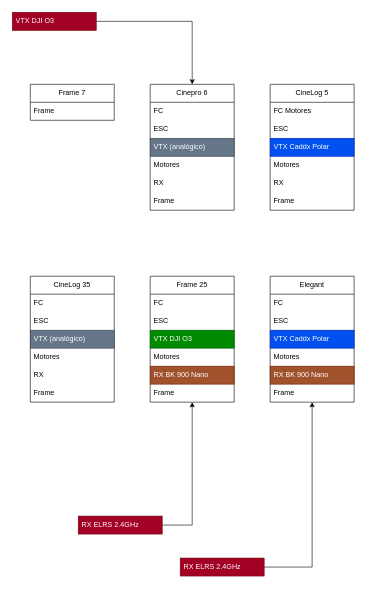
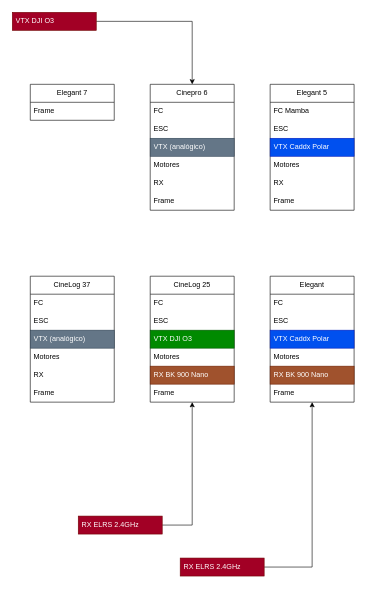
- <mxCell id="37" value="&lt;div&gt;Frame 7&lt;/div&gt;" style="swimlane;fontStyle=0;childLayout=stackLayout;horizontal=1;startSize=30;horizontalStack=0;resizeParent=1;resizeParentMax=0;resizeLast=0;collapsible=1;marginBottom=0;whiteSpace=wrap;html=1;" vertex="1" parent="1"><mxGeometry x="50" y="140" width="140" height="60" as="geometry" /></mxCell>
+ <mxCell id="37" value="&lt;div&gt;Elegant 7&lt;/div&gt;" style="swimlane;fontStyle=0;childLayout=stackLayout;horizontal=1;startSize=30;horizontalStack=0;resizeParent=1;resizeParentMax=0;resizeLast=0;collapsible=1;marginBottom=0;whiteSpace=wrap;html=1;" vertex="1" parent="1"><mxGeometry x="50" y="140" width="140" height="60" as="geometry" /></mxCell>
- <mxCell id="2" value="&lt;div&gt;CineLog 5&lt;/div&gt;" style="swimlane;fontStyle=0;childLayout=stackLayout;horizontal=1;startSize=30;horizontalStack=0;resizeParent=1;resizeParentMax=0;resizeLast=0;collapsible=1;marginBottom=0;whiteSpace=wrap;html=1;" vertex="1" parent="1"><mxGeometry x="450" y="140" width="140" height="210" as="geometry" /></mxCell>
+ <mxCell id="2" value="&lt;div&gt;Elegant 5&lt;/div&gt;" style="swimlane;fontStyle=0;childLayout=stackLayout;horizontal=1;startSize=30;horizontalStack=0;resizeParent=1;resizeParentMax=0;resizeLast=0;collapsible=1;marginBottom=0;whiteSpace=wrap;html=1;" vertex="1" parent="1"><mxGeometry x="450" y="140" width="140" height="210" as="geometry" /></mxCell>
- <mxCell id="3" value="FC Motores" style="text;strokeColor=none;fillColor=none;align=left;verticalAlign=middle;spacingLeft=4;spacingRight=4;overflow=hidden;points=[[0,0.5],[1,0.5]];portConstraint=eastwest;rotatable=0;whiteSpace=wrap;html=1;" vertex="1" parent="2"><mxGeometry y="30" width="140" height="30" as="geometry" /></mxCell>
+ <mxCell id="3" value="FC Mamba" style="text;strokeColor=none;fillColor=none;align=left;verticalAlign=middle;spacingLeft=4;spacingRight=4;overflow=hidden;points=[[0,0.5],[1,0.5]];portConstraint=eastwest;rotatable=0;whiteSpace=wrap;html=1;" vertex="1" parent="2"><mxGeometry y="30" width="140" height="30" as="geometry" /></mxCell>
- <mxCell id="23" value="CineLog 35" style="swimlane;fontStyle=0;childLayout=stackLayout;horizontal=1;startSize=30;horizontalStack=0;resizeParent=1;resizeParentMax=0;resizeLast=0;collapsible=1;marginBottom=0;whiteSpace=wrap;html=1;" vertex="1" parent="1"><mxGeometry x="50" y="460" width="140" height="210" as="geometry" /></mxCell>
+ <mxCell id="23" value="CineLog 37" style="swimlane;fontStyle=0;childLayout=stackLayout;horizontal=1;startSize=30;horizontalStack=0;resizeParent=1;resizeParentMax=0;resizeLast=0;collapsible=1;marginBottom=0;whiteSpace=wrap;html=1;" vertex="1" parent="1"><mxGeometry x="50" y="460" width="140" height="210" as="geometry" /></mxCell>
- <mxCell id="16" value="Frame 25" style="swimlane;fontStyle=0;childLayout=stackLayout;horizontal=1;startSize=30;horizontalStack=0;resizeParent=1;resizeParentMax=0;resizeLast=0;collapsible=1;marginBottom=0;whiteSpace=wrap;html=1;" vertex="1" parent="1"><mxGeometry x="250" y="460" width="140" height="210" as="geometry" /></mxCell>
+ <mxCell id="16" value="CineLog 25" style="swimlane;fontStyle=0;childLayout=stackLayout;horizontal=1;startSize=30;horizontalStack=0;resizeParent=1;resizeParentMax=0;resizeLast=0;collapsible=1;marginBottom=0;whiteSpace=wrap;html=1;" vertex="1" parent="1"><mxGeometry x="250" y="460" width="140" height="210" as="geometry" /></mxCell>
